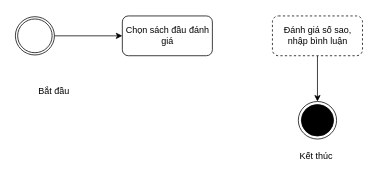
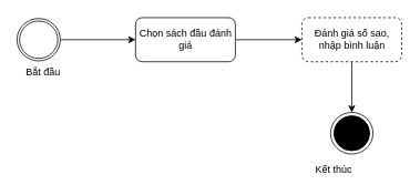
+ <mxCell id="4" value="" style="edgeStyle=orthogonalEdgeStyle;rounded=0;orthogonalLoop=1;jettySize=auto;html=1;" edge="1" parent="1" source="5" target="7"><mxGeometry relative="1" as="geometry" /></mxCell>
- <mxCell id="9" value="Bắt đầu&lt;br&gt;&lt;br&gt;" style="text;html=1;resizable=0;points=[];autosize=1;align=left;verticalAlign=top;spacingTop=-4;" vertex="1" parent="1"><mxGeometry x="49" y="110.5" width="51" height="28" as="geometry" /></mxCell>
+ <mxCell id="9" value="Bắt đầu&lt;br&gt;&lt;br&gt;" style="text;html=1;resizable=0;points=[];autosize=1;align=left;verticalAlign=top;spacingTop=-4;" vertex="1" parent="1"><mxGeometry x="29" y="75.5" width="51" height="28" as="geometry" /></mxCell>
- <mxCell id="10" value="Kết thúc" style="text;html=1;resizable=0;points=[];autosize=1;align=left;verticalAlign=top;spacingTop=-4;" vertex="1" parent="1"><mxGeometry x="397" y="197.5" width="54" height="14" as="geometry" /></mxCell>
+ <mxCell id="10" value="Kết thúc" style="text;html=1;resizable=0;points=[];autosize=1;align=left;verticalAlign=top;spacingTop=-4;" vertex="1" parent="1"><mxGeometry x="377" y="192.5" width="54" height="14" as="geometry" /></mxCell>
